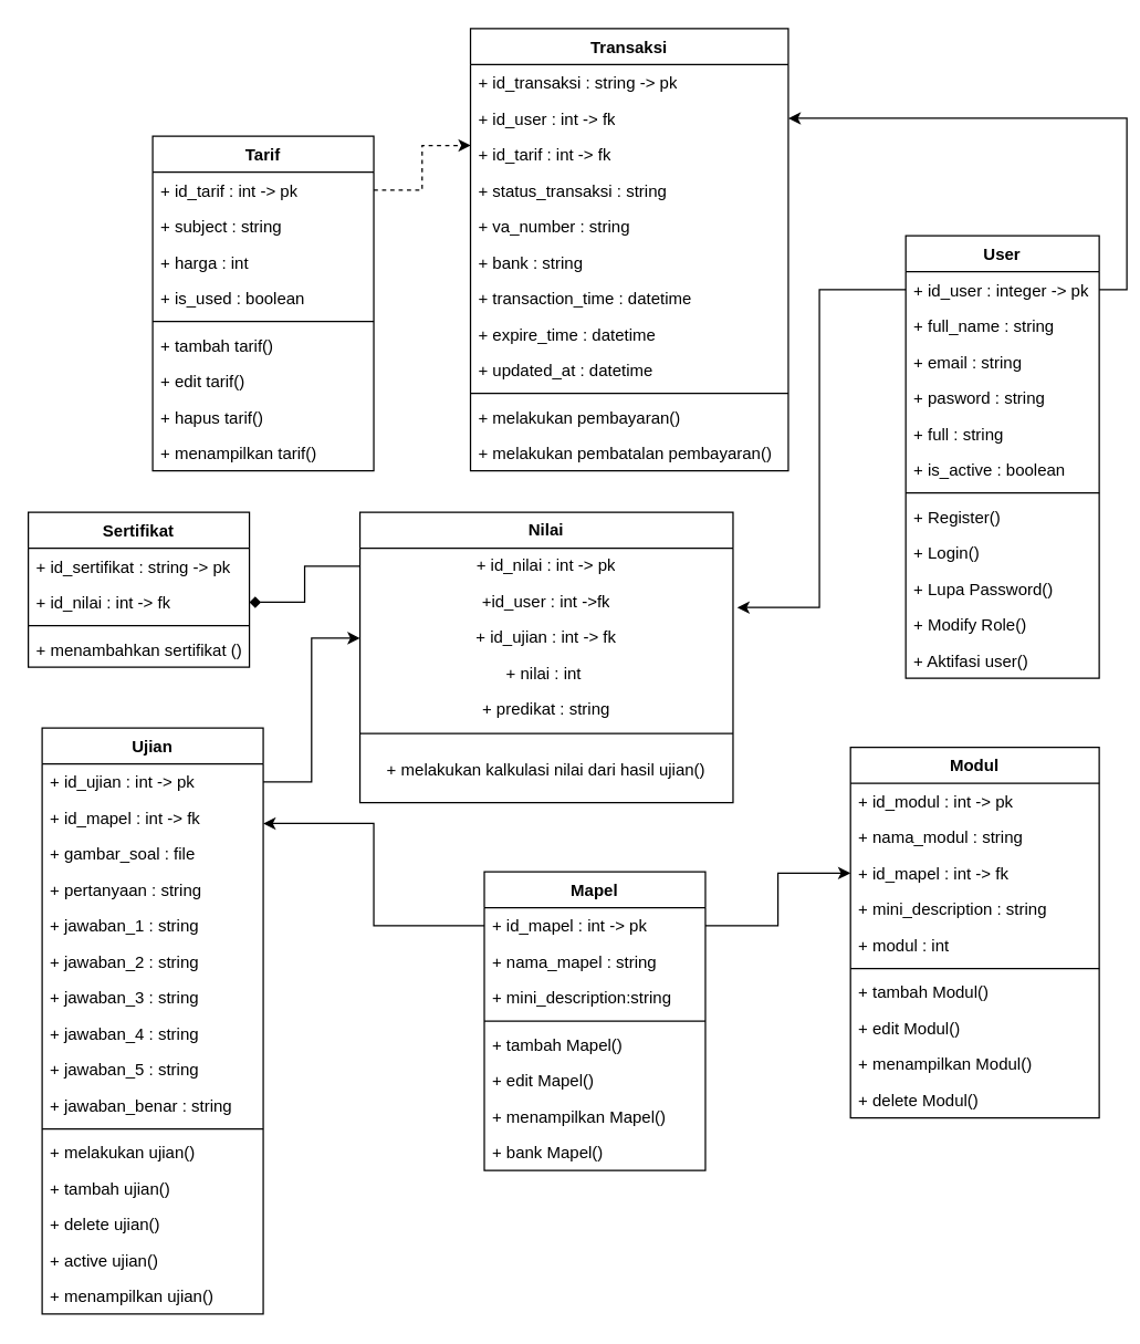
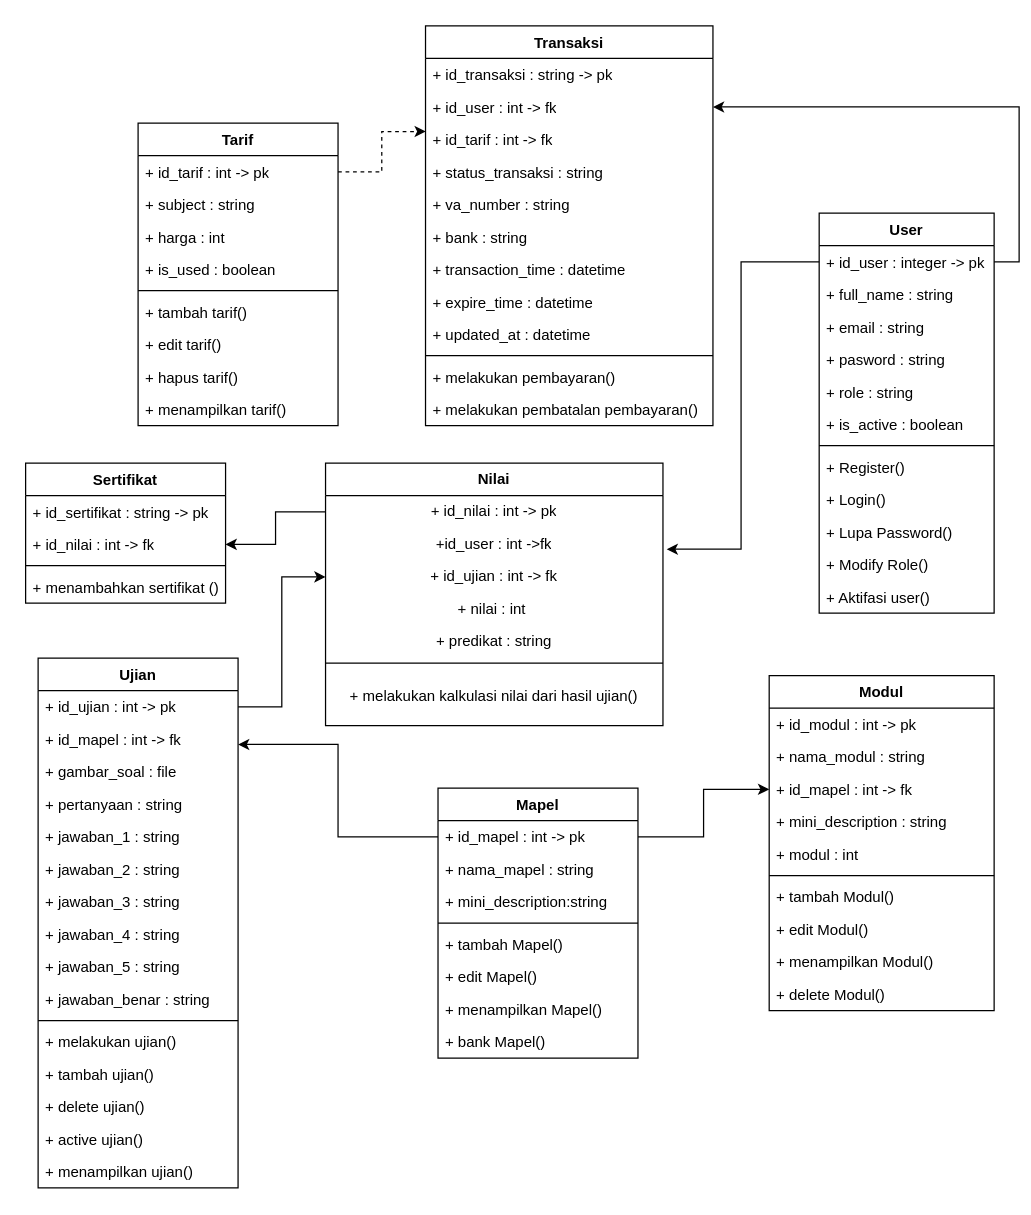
- <mxCell id="7" value="+ full : string" style="text;strokeColor=none;fillColor=none;align=left;verticalAlign=top;spacingLeft=4;spacingRight=4;overflow=hidden;rotatable=0;points=[[0,0.5],[1,0.5]];portConstraint=eastwest;whiteSpace=wrap;html=1;" parent="2" vertex="1"><mxGeometry y="130" width="140" height="26" as="geometry" /></mxCell>
+ <mxCell id="7" value="+ role : string" style="text;strokeColor=none;fillColor=none;align=left;verticalAlign=top;spacingLeft=4;spacingRight=4;overflow=hidden;rotatable=0;points=[[0,0.5],[1,0.5]];portConstraint=eastwest;whiteSpace=wrap;html=1;" parent="2" vertex="1"><mxGeometry y="130" width="140" height="26" as="geometry" /></mxCell>
- <mxCell id="94" style="edgeStyle=orthogonalEdgeStyle;rounded=0;orthogonalLoop=1;jettySize=auto;html=1;exitX=0;exitY=0.5;exitDx=0;exitDy=0;entryX=1;entryY=0.5;entryDx=0;entryDy=0;endArrow=diamond;" parent="1" source="61" target="91" edge="1"><mxGeometry relative="1" as="geometry" /></mxCell>
+ <mxCell id="94" style="edgeStyle=orthogonalEdgeStyle;rounded=0;orthogonalLoop=1;jettySize=auto;html=1;exitX=0;exitY=0.5;exitDx=0;exitDy=0;entryX=1;entryY=0.5;entryDx=0;entryDy=0;" parent="1" source="61" target="91" edge="1"><mxGeometry relative="1" as="geometry" /></mxCell>
